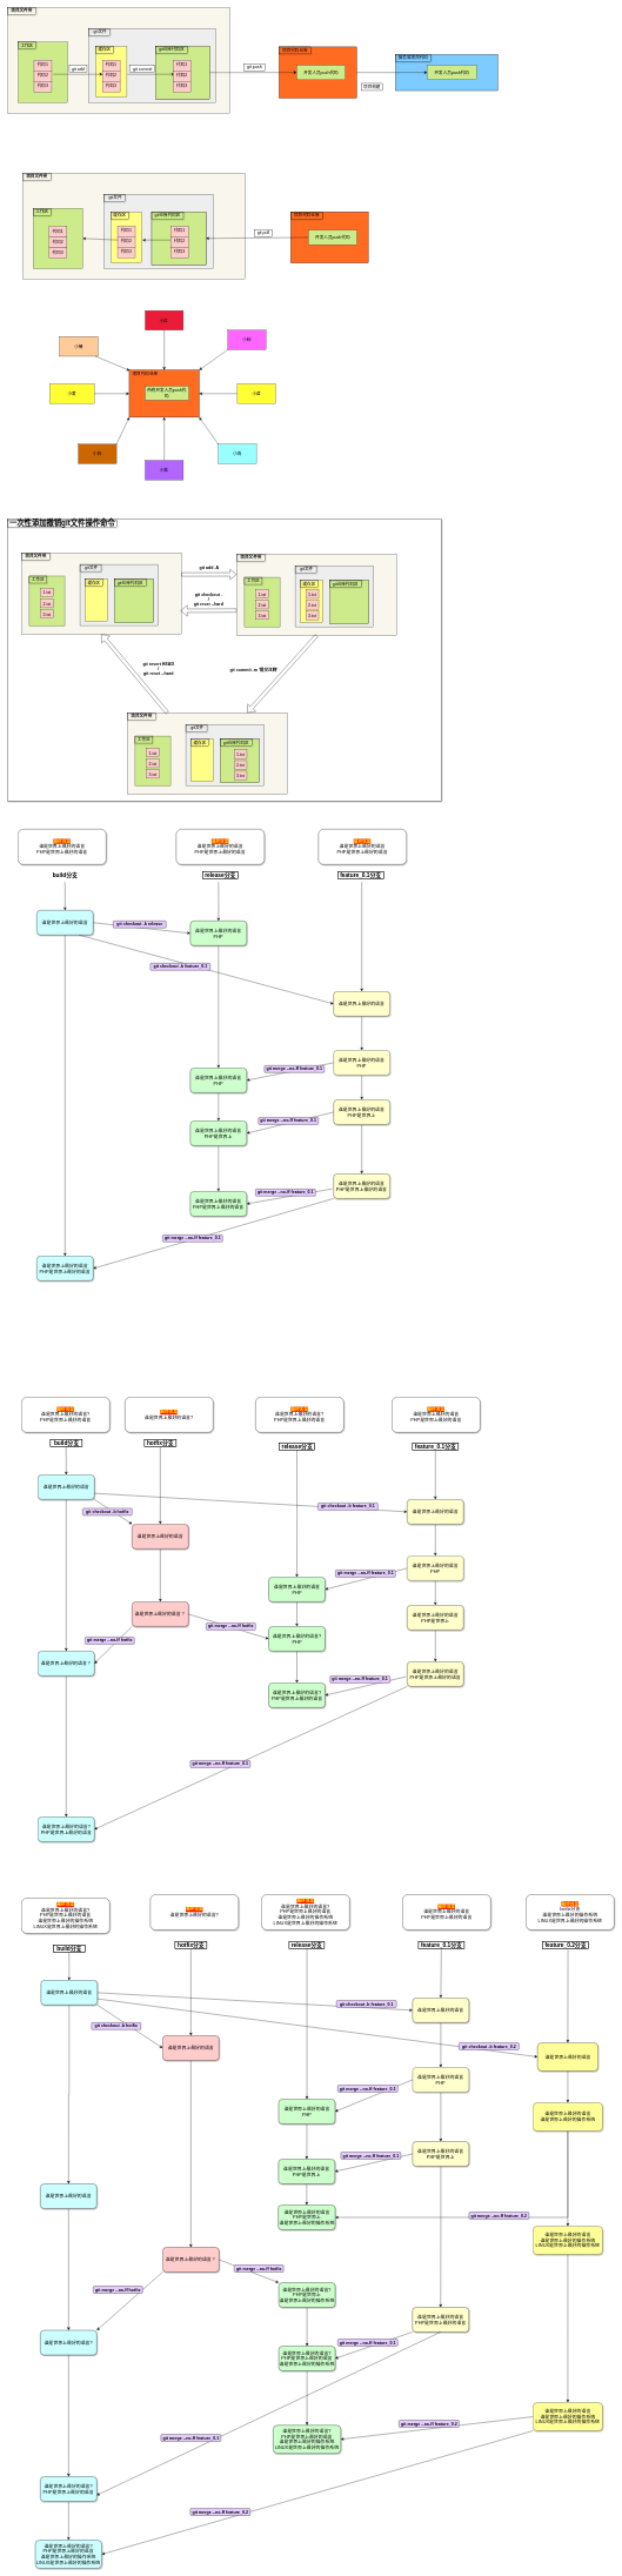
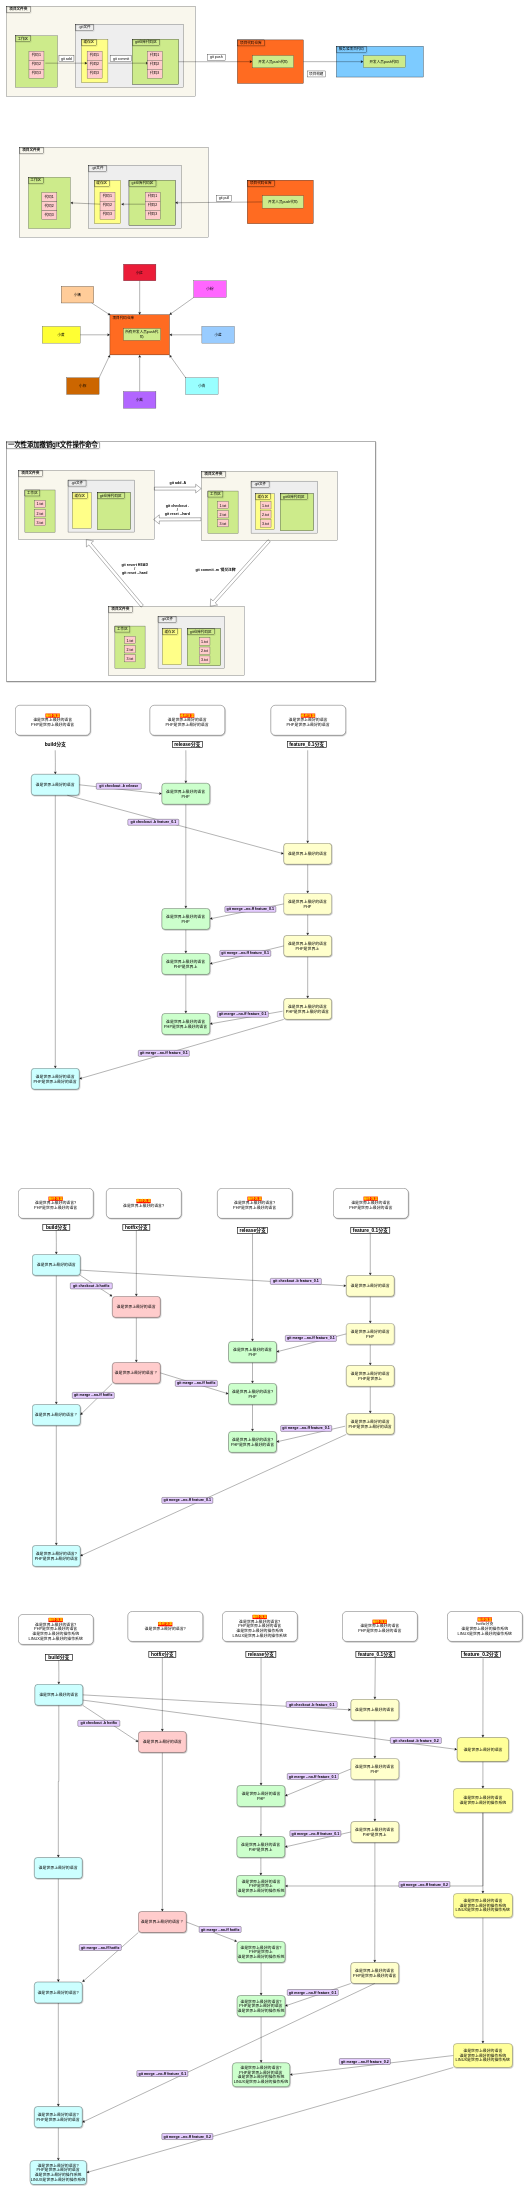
- <mxCell id="67" value="小橘" style="rounded=0;whiteSpace=wrap;html=1;fillColor=#FFCC99;strokeColor=#191919;" vertex="1" parent="50"><mxGeometry x="28.099" y="73.846" width="108.169" height="55.385" as="geometry" /></mxCell>
+ <mxCell id="67" value="小橘" style="rounded=0;whiteSpace=wrap;html=1;fillColor=#FFCC99;strokeColor=#191919;" vertex="1" parent="50"><mxGeometry x="63.099" y="73.846" width="108.169" height="55.385" as="geometry" /></mxCell>
- <mxCell id="62" value="小蓝" style="rounded=0;whiteSpace=wrap;html=1;fillColor=#ffff33;strokeColor=#36393d;" vertex="1" parent="50"><mxGeometry x="531.831" y="207.692" width="108.169" height="55.385" as="geometry" /></mxCell>
+ <mxCell id="62" value="小蓝" style="rounded=0;whiteSpace=wrap;html=1;fillColor=#99CCFF;strokeColor=#36393d;" vertex="1" parent="50"><mxGeometry x="531.831" y="207.692" width="108.169" height="55.385" as="geometry" /></mxCell>
